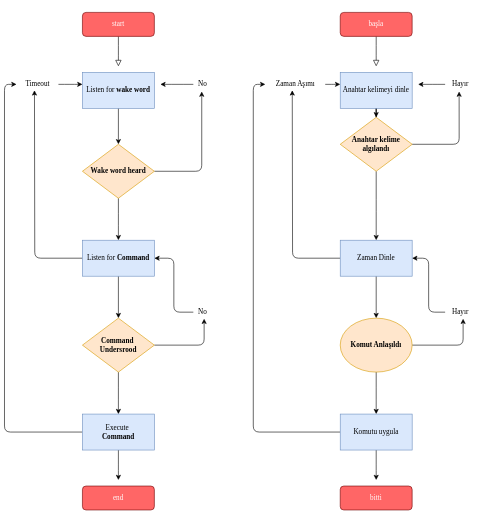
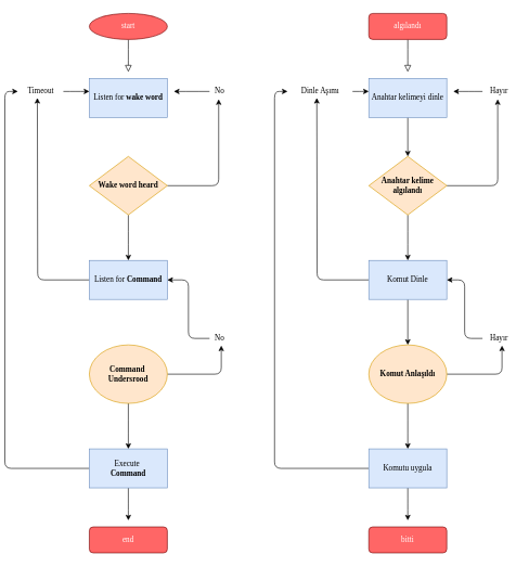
- <mxCell id="3" value="&lt;font face=&quot;Montserrat&quot; data-font-src=&quot;https://fonts.googleapis.com/css?family=Montserrat&quot;&gt;start&lt;/font&gt;" style="rounded=1;whiteSpace=wrap;html=1;fontSize=12;glass=0;strokeWidth=1;shadow=0;fillColor=#FF6666;strokeColor=#6F0000;fontColor=#ffffff;" parent="1" vertex="1"><mxGeometry x="130" y="20" width="120" height="40" as="geometry" /></mxCell>
+ <mxCell id="3" value="&lt;font face=&quot;Montserrat&quot; data-font-src=&quot;https://fonts.googleapis.com/css?family=Montserrat&quot;&gt;start&lt;/font&gt;" style="ellipse;whiteSpace=wrap;html=1;fontSize=12;glass=0;strokeWidth=1;shadow=0;fillColor=#FF6666;strokeColor=#6F0000;fontColor=#ffffff;" parent="1" vertex="1"><mxGeometry x="130" y="20" width="120" height="40" as="geometry" /></mxCell>
- <mxCell id="26" value="&lt;font face=&quot;Montserrat&quot; data-font-src=&quot;https://fonts.googleapis.com/css?family=Montserrat&quot;&gt;başla&lt;/font&gt;" style="rounded=1;whiteSpace=wrap;html=1;fontSize=12;glass=0;strokeWidth=1;shadow=0;fillColor=#FF6666;strokeColor=#6F0000;fontColor=#ffffff;" vertex="1" parent="1"><mxGeometry x="560" y="20" width="120" height="40" as="geometry" /></mxCell>
+ <mxCell id="26" value="&lt;font face=&quot;Montserrat&quot; data-font-src=&quot;https://fonts.googleapis.com/css?family=Montserrat&quot;&gt;algılandı&lt;/font&gt;" style="rounded=1;whiteSpace=wrap;html=1;fontSize=12;glass=0;strokeWidth=1;shadow=0;fillColor=#FF6666;strokeColor=#6F0000;fontColor=#ffffff;" vertex="1" parent="1"><mxGeometry x="560" y="20" width="120" height="40" as="geometry" /></mxCell>
- <mxCell id="36" value="Zaman Aşımı" style="text;html=1;align=center;verticalAlign=middle;resizable=0;points=[];autosize=1;strokeColor=none;fillColor=none;fontFamily=Montserrat;" vertex="1" parent="1"><mxGeometry x="435" y="130" width="100" height="20" as="geometry" /></mxCell>
+ <mxCell id="36" value="Dinle Aşımı" style="text;html=1;align=center;verticalAlign=middle;resizable=0;points=[];autosize=1;strokeColor=none;fillColor=none;fontFamily=Montserrat;" vertex="1" parent="1"><mxGeometry x="435" y="130" width="100" height="20" as="geometry" /></mxCell>
- <mxCell id="4" value="" style="edgeStyle=orthogonalEdgeStyle;rounded=1;orthogonalLoop=1;jettySize=auto;html=1;fontFamily=Montserrat;fontSource=https%3A%2F%2Ffonts.googleapis.com%2Fcss%3Ffamily%3DMontserrat;strokeColor=#000000;" edge="1" parent="1" source="5" target="9"><mxGeometry relative="1" as="geometry" /></mxCell>
- <mxCell id="32" value="&lt;b&gt;Anahtar kelime algılandı&lt;/b&gt;" style="rhombus;whiteSpace=wrap;html=1;fontFamily=Montserrat;fontSource=https%3A%2F%2Ffonts.googleapis.com%2Fcss%3Ffamily%3DMontserrat;fillColor=#ffe6cc;strokeColor=#d79b00;" vertex="1" parent="1"><mxGeometry x="560" y="195" width="120" height="90" as="geometry" /></mxCell>
+ <mxCell id="32" value="&lt;b&gt;Anahtar kelime algılandı&lt;/b&gt;" style="rhombus;whiteSpace=wrap;html=1;fontFamily=Montserrat;fontSource=https%3A%2F%2Ffonts.googleapis.com%2Fcss%3Ffamily%3DMontserrat;fillColor=#ffe6cc;strokeColor=#d79b00;" vertex="1" parent="1"><mxGeometry x="560" y="240" width="120" height="90" as="geometry" /></mxCell>
- <mxCell id="38" value="&lt;font face=&quot;Montserrat&quot;&gt;Zaman Dinle&lt;/font&gt;" style="rounded=0;whiteSpace=wrap;html=1;fillColor=#dae8fc;strokeColor=#6c8ebf;" vertex="1" parent="1"><mxGeometry x="560" y="400" width="120" height="60" as="geometry" /></mxCell>
+ <mxCell id="38" value="&lt;font face=&quot;Montserrat&quot;&gt;Komut Dinle&lt;/font&gt;" style="rounded=0;whiteSpace=wrap;html=1;fillColor=#dae8fc;strokeColor=#6c8ebf;" vertex="1" parent="1"><mxGeometry x="560" y="400" width="120" height="60" as="geometry" /></mxCell>
- <mxCell id="14" style="edgeStyle=orthogonalEdgeStyle;rounded=1;orthogonalLoop=1;jettySize=auto;html=1;entryX=0.5;entryY=0;entryDx=0;entryDy=0;fontFamily=Montserrat;fontSource=https%3A%2F%2Ffonts.googleapis.com%2Fcss%3Ffamily%3DMontserrat;strokeColor=#000000;" edge="1" parent="1" source="15" target="18"><mxGeometry relative="1" as="geometry" /></mxCell>
- <mxCell id="18" value="&lt;b&gt;Command&amp;nbsp;&lt;br&gt;Undersrood&lt;br&gt;&lt;/b&gt;" style="rhombus;whiteSpace=wrap;html=1;fontFamily=Montserrat;fontSource=https%3A%2F%2Ffonts.googleapis.com%2Fcss%3Ffamily%3DMontserrat;fillColor=#ffe6cc;strokeColor=#d79b00;" vertex="1" parent="1"><mxGeometry x="130" y="530" width="120" height="90" as="geometry" /></mxCell>
+ <mxCell id="18" value="&lt;b&gt;Command&amp;nbsp;&lt;br&gt;Undersrood&lt;br&gt;&lt;/b&gt;" style="ellipse;whiteSpace=wrap;html=1;fontFamily=Montserrat;fontSource=https%3A%2F%2Ffonts.googleapis.com%2Fcss%3Ffamily%3DMontserrat;fillColor=#ffe6cc;strokeColor=#d79b00;" vertex="1" parent="1"><mxGeometry x="130" y="530" width="120" height="90" as="geometry" /></mxCell>
